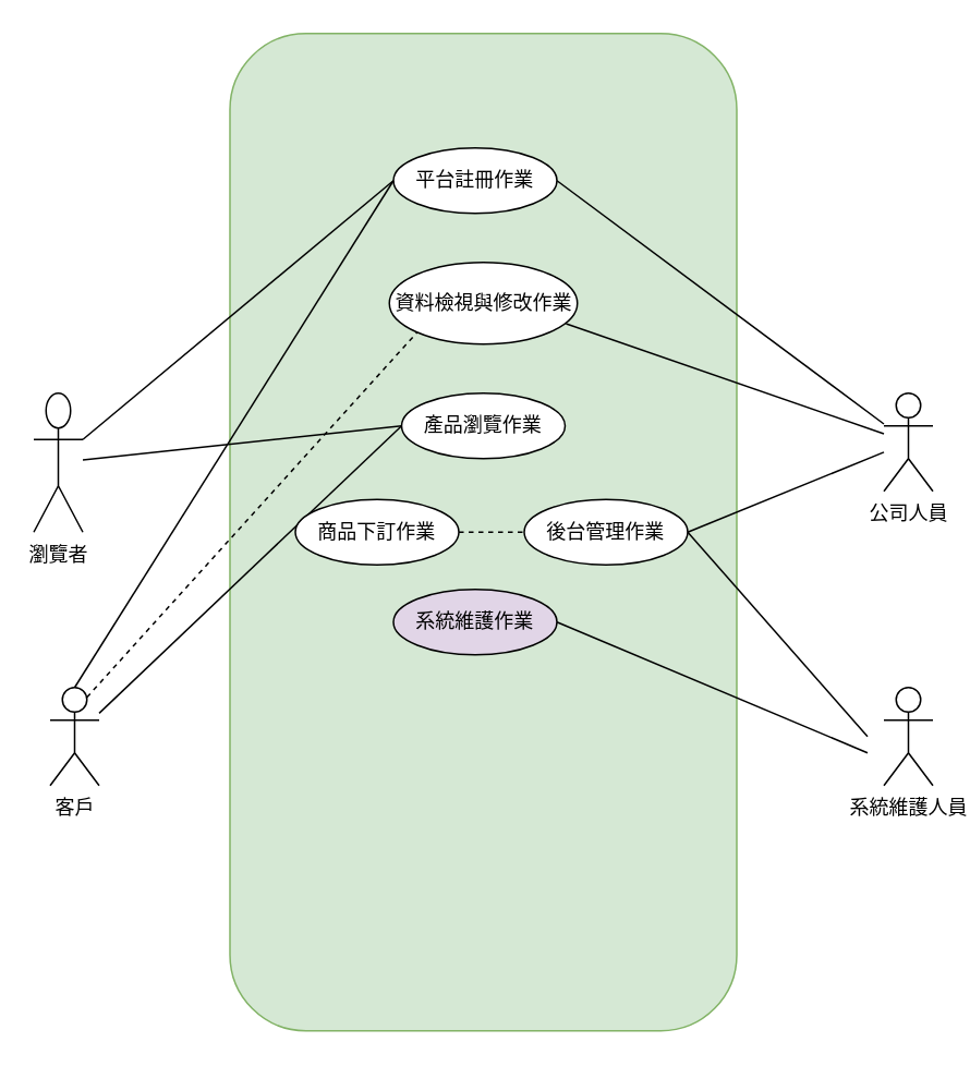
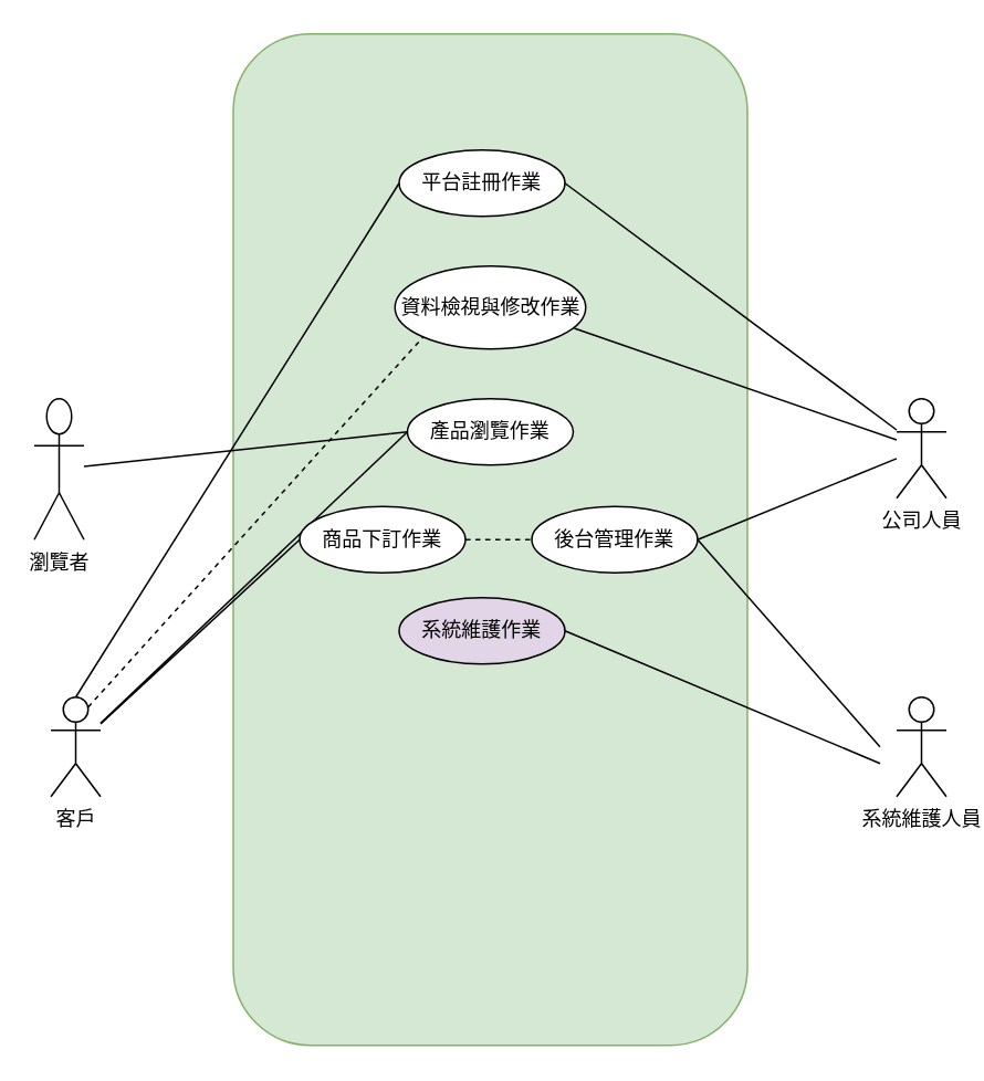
- <mxCell id="20" value="" style="endArrow=none;html=1;rounded=0;entryX=0;entryY=0.5;entryDx=0;entryDy=0;exitX=1;exitY=0.333;exitDx=0;exitDy=0;exitPerimeter=0;" edge="1" parent="1" source="19" target="6"><mxGeometry width="50" height="50" relative="1" as="geometry"><mxPoint x="60" y="260" as="sourcePoint" /><mxPoint x="110" y="210" as="targetPoint" /></mxGeometry></mxCell>
+ <mxCell id="15" value="" style="endArrow=none;html=1;rounded=0;entryX=0;entryY=0.5;entryDx=0;entryDy=0;" edge="1" parent="1" source="4" target="14"><mxGeometry width="50" height="50" relative="1" as="geometry"><mxPoint x="70" y="450" as="sourcePoint" /><mxPoint x="380" y="380" as="targetPoint" /></mxGeometry></mxCell>
